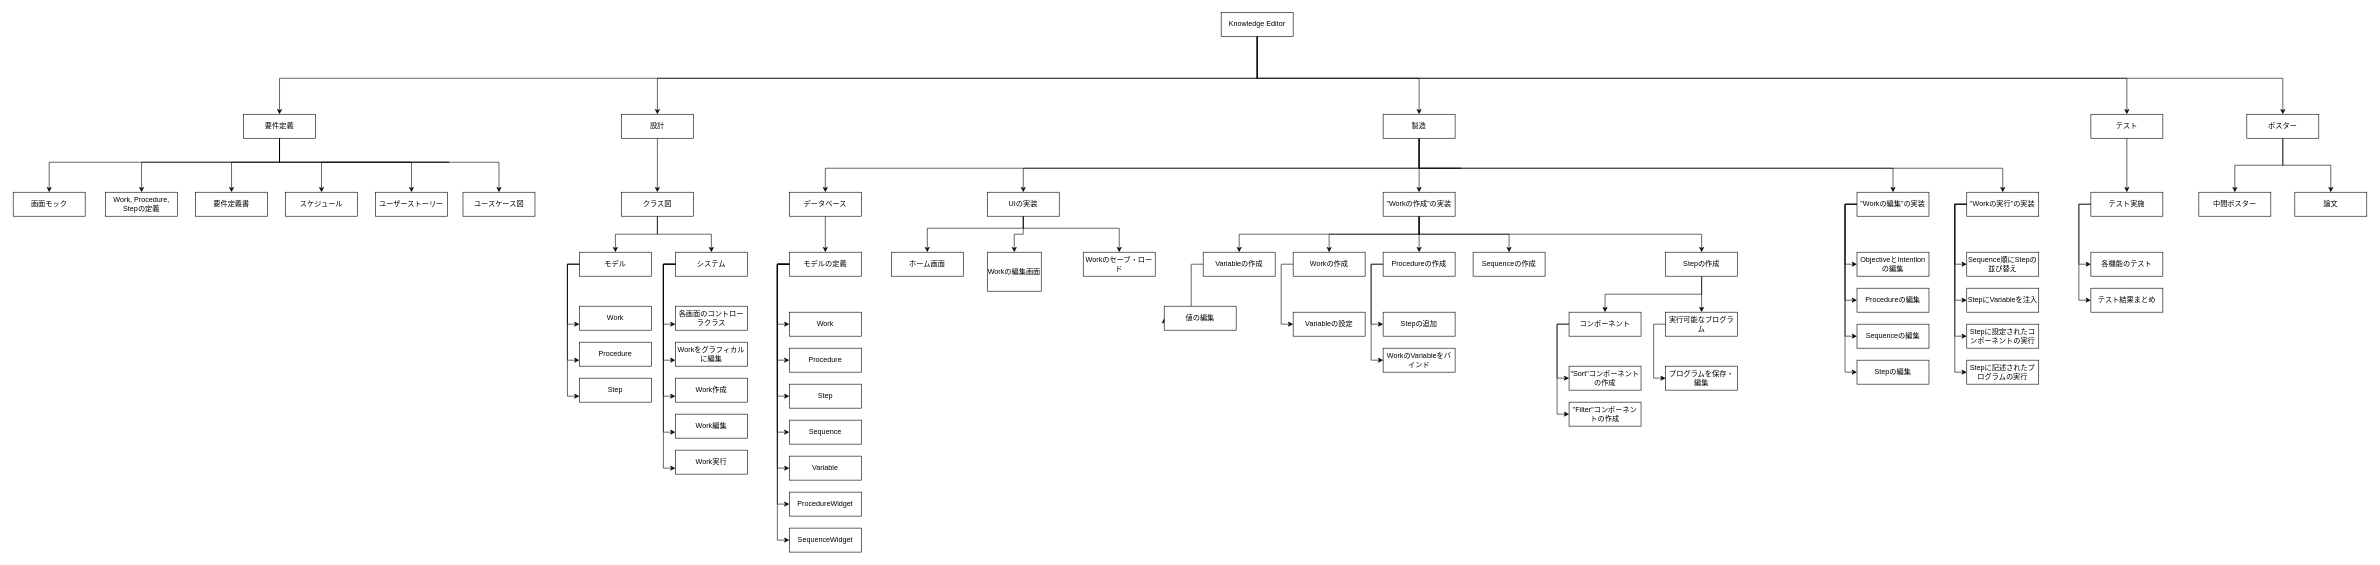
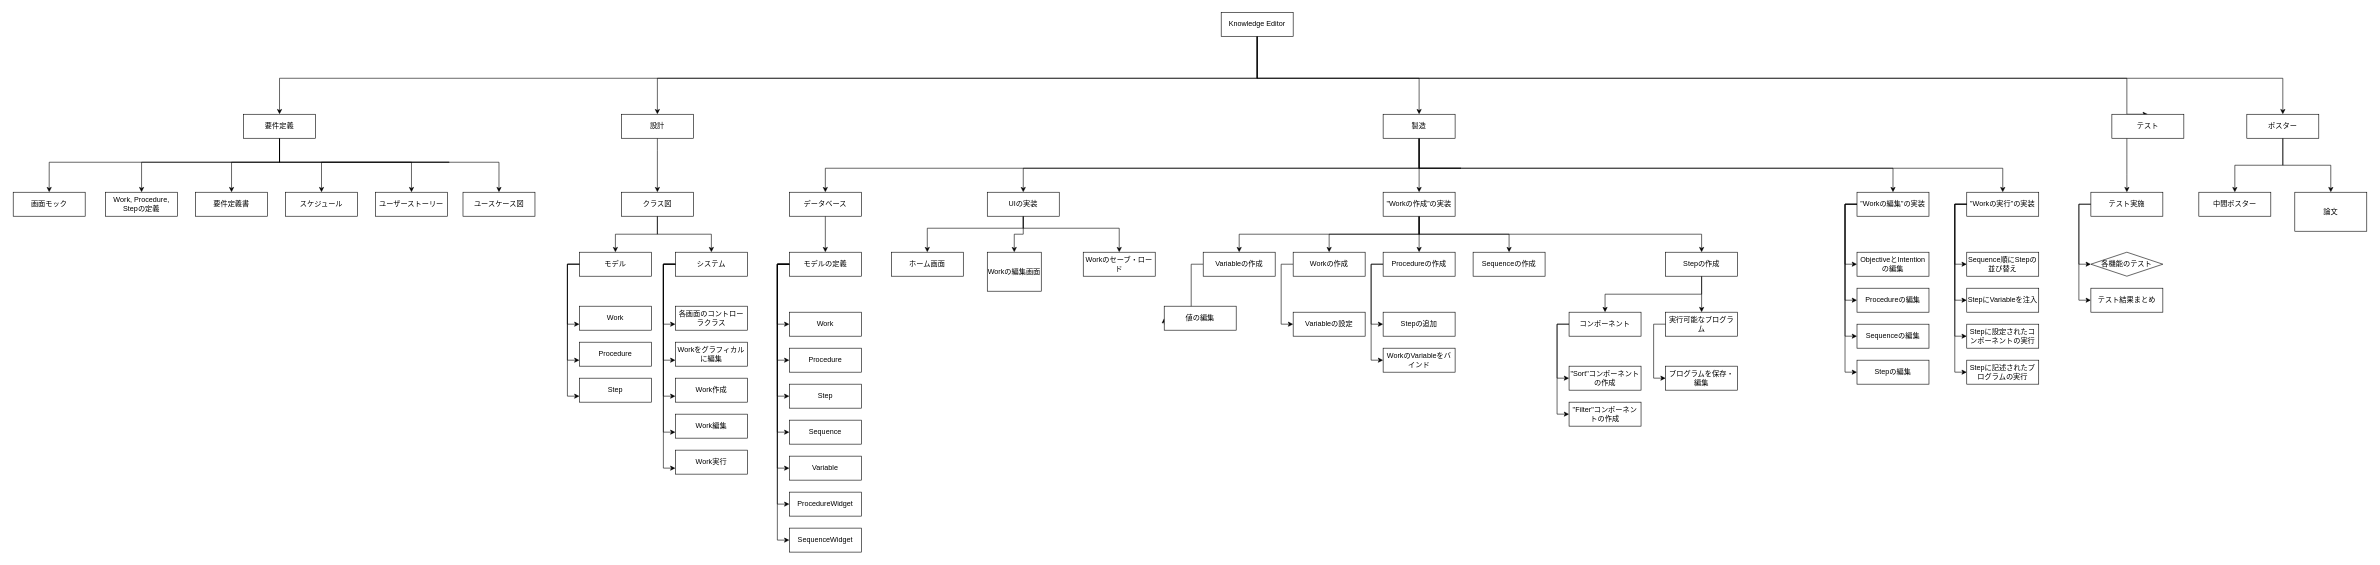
- <mxCell id="24" value="テスト" style="rounded=0;whiteSpace=wrap;html=1;" vertex="1" parent="1"><mxGeometry x="3485" y="190" width="120" height="40" as="geometry" /></mxCell>
+ <mxCell id="24" value="テスト" style="rounded=0;whiteSpace=wrap;html=1;" vertex="1" parent="1"><mxGeometry x="3520" y="190" width="120" height="40" as="geometry" /></mxCell>
- <mxCell id="37" value="論文" style="rounded=0;whiteSpace=wrap;html=1;" vertex="1" parent="1"><mxGeometry x="3825" y="320" width="120" height="40" as="geometry" /></mxCell>
+ <mxCell id="37" value="論文" style="rounded=0;whiteSpace=wrap;html=1;" vertex="1" parent="1"><mxGeometry x="3825" y="320" width="120" height="65" as="geometry" /></mxCell>
- <mxCell id="41" value="各機能のテスト" style="rounded=0;whiteSpace=wrap;html=1;" vertex="1" parent="1"><mxGeometry x="3485" y="420" width="120" height="40" as="geometry" /></mxCell>
+ <mxCell id="41" value="各機能のテスト" style="rhombus;whiteSpace=wrap;html=1;" vertex="1" parent="1"><mxGeometry x="3485" y="420" width="120" height="40" as="geometry" /></mxCell>
